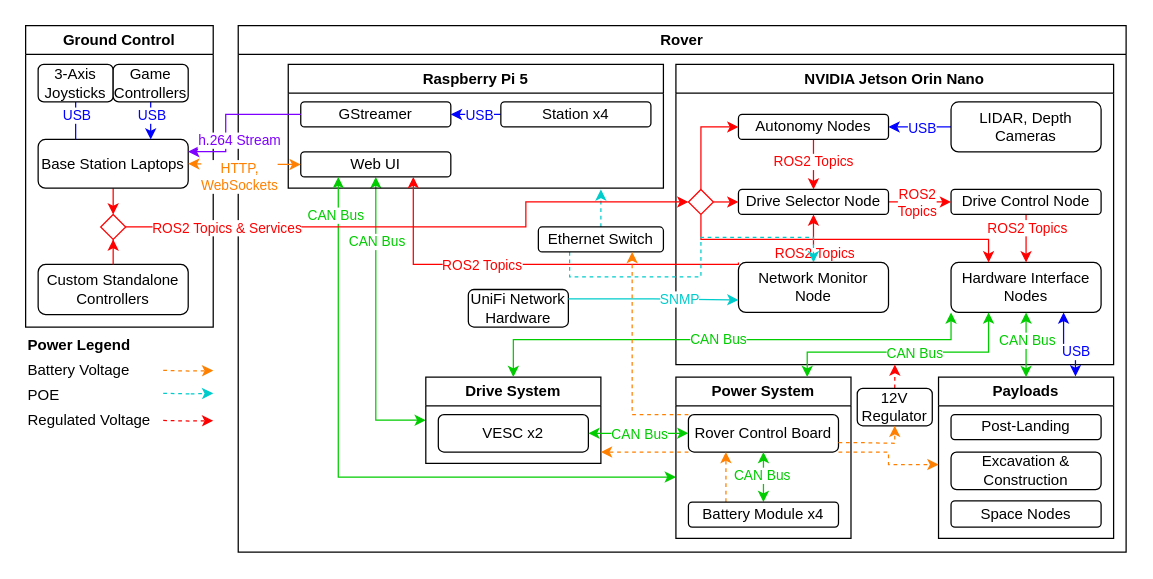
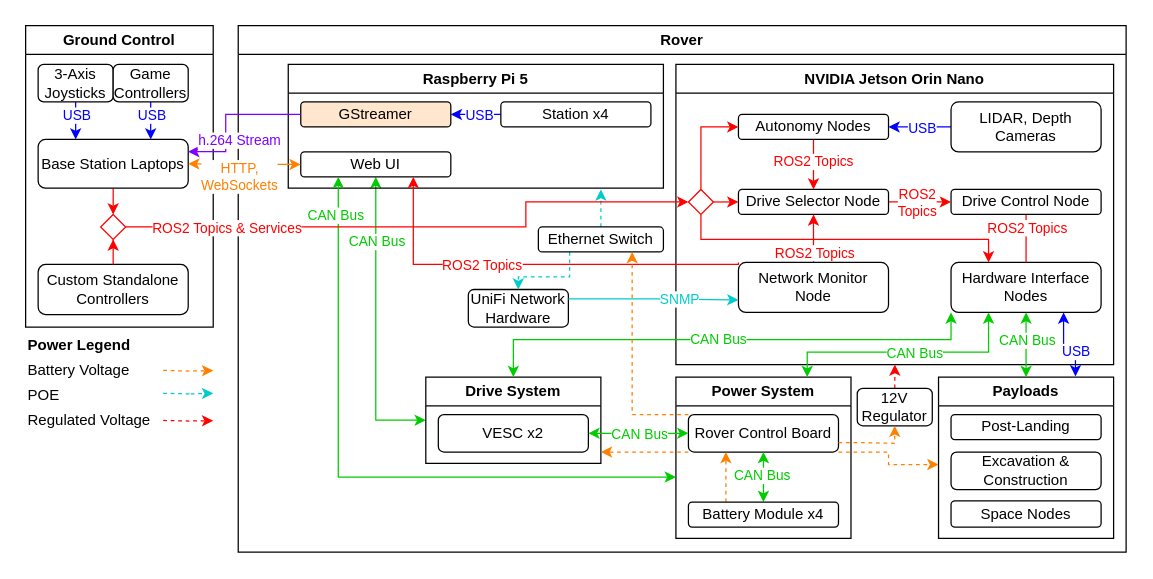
- <mxCell id="29" value="GStreamer" style="rounded=1;whiteSpace=wrap;html=1;" parent="28" vertex="1"><mxGeometry x="10" y="30" width="120" height="20" as="geometry" /></mxCell>
+ <mxCell id="29" value="GStreamer" style="rounded=1;whiteSpace=wrap;html=1;fillColor=#ffe6cc;" parent="28" vertex="1"><mxGeometry x="10" y="30" width="120" height="20" as="geometry" /></mxCell>
- <mxCell id="73" style="edgeStyle=orthogonalEdgeStyle;rounded=0;orthogonalLoop=1;jettySize=auto;html=1;entryX=0.25;entryY=0;entryDx=0;entryDy=0;strokeColor=#0000FF;endArrow=none;" parent="70" source="75" target="72" edge="1"><mxGeometry relative="1" as="geometry" /></mxCell>
+ <mxCell id="73" style="edgeStyle=orthogonalEdgeStyle;rounded=0;orthogonalLoop=1;jettySize=auto;html=1;entryX=0.25;entryY=0;entryDx=0;entryDy=0;strokeColor=#0000FF;" parent="70" source="75" target="72" edge="1"><mxGeometry relative="1" as="geometry" /></mxCell>
- <mxCell id="9" style="edgeStyle=orthogonalEdgeStyle;rounded=0;orthogonalLoop=1;jettySize=auto;html=1;exitX=0.5;exitY=1;exitDx=0;exitDy=0;entryX=0.5;entryY=0;entryDx=0;entryDy=0;strokeColor=#FF0000;" parent="7" source="11" target="8" edge="1"><mxGeometry relative="1" as="geometry" /></mxCell>
+ <mxCell id="9" style="edgeStyle=orthogonalEdgeStyle;rounded=0;orthogonalLoop=1;jettySize=auto;html=1;exitX=0.5;exitY=1;exitDx=0;exitDy=0;entryX=0.5;entryY=0;entryDx=0;entryDy=0;strokeColor=#FF0000;endArrow=none;" parent="7" source="11" target="8" edge="1"><mxGeometry relative="1" as="geometry" /></mxCell>
- <mxCell id="64" style="edgeStyle=orthogonalEdgeStyle;rounded=0;orthogonalLoop=1;jettySize=auto;html=1;exitX=0.25;exitY=1;exitDx=0;exitDy=0;dashed=1;strokeColor=#00CCCC;" parent="2" source="65" target="17" edge="1"><mxGeometry relative="1" as="geometry" /></mxCell>
+ <mxCell id="64" style="edgeStyle=orthogonalEdgeStyle;rounded=0;orthogonalLoop=1;jettySize=auto;html=1;exitX=0.25;exitY=1;exitDx=0;exitDy=0;entryX=0.5;entryY=0;entryDx=0;entryDy=0;dashed=1;strokeColor=#00CCCC;" parent="2" source="65" target="34" edge="1"><mxGeometry relative="1" as="geometry" /></mxCell>
